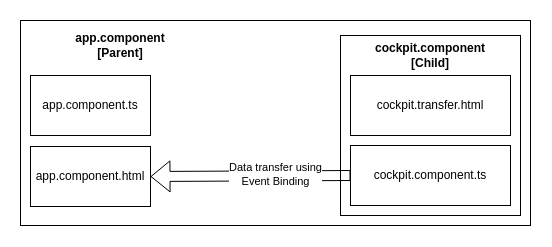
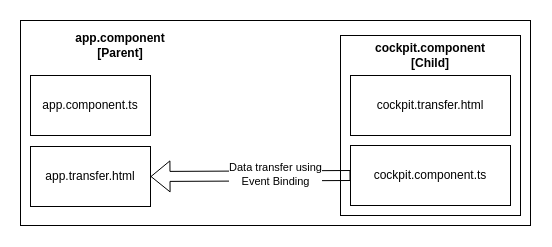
- <mxCell id="4" value="app.component.html" style="rounded=0;whiteSpace=wrap;html=1;" vertex="1" parent="1"><mxGeometry x="30" y="146" width="120" height="60" as="geometry" /></mxCell>
+ <mxCell id="4" value="app.transfer.html" style="rounded=0;whiteSpace=wrap;html=1;" vertex="1" parent="1"><mxGeometry x="30" y="146" width="120" height="60" as="geometry" /></mxCell>
